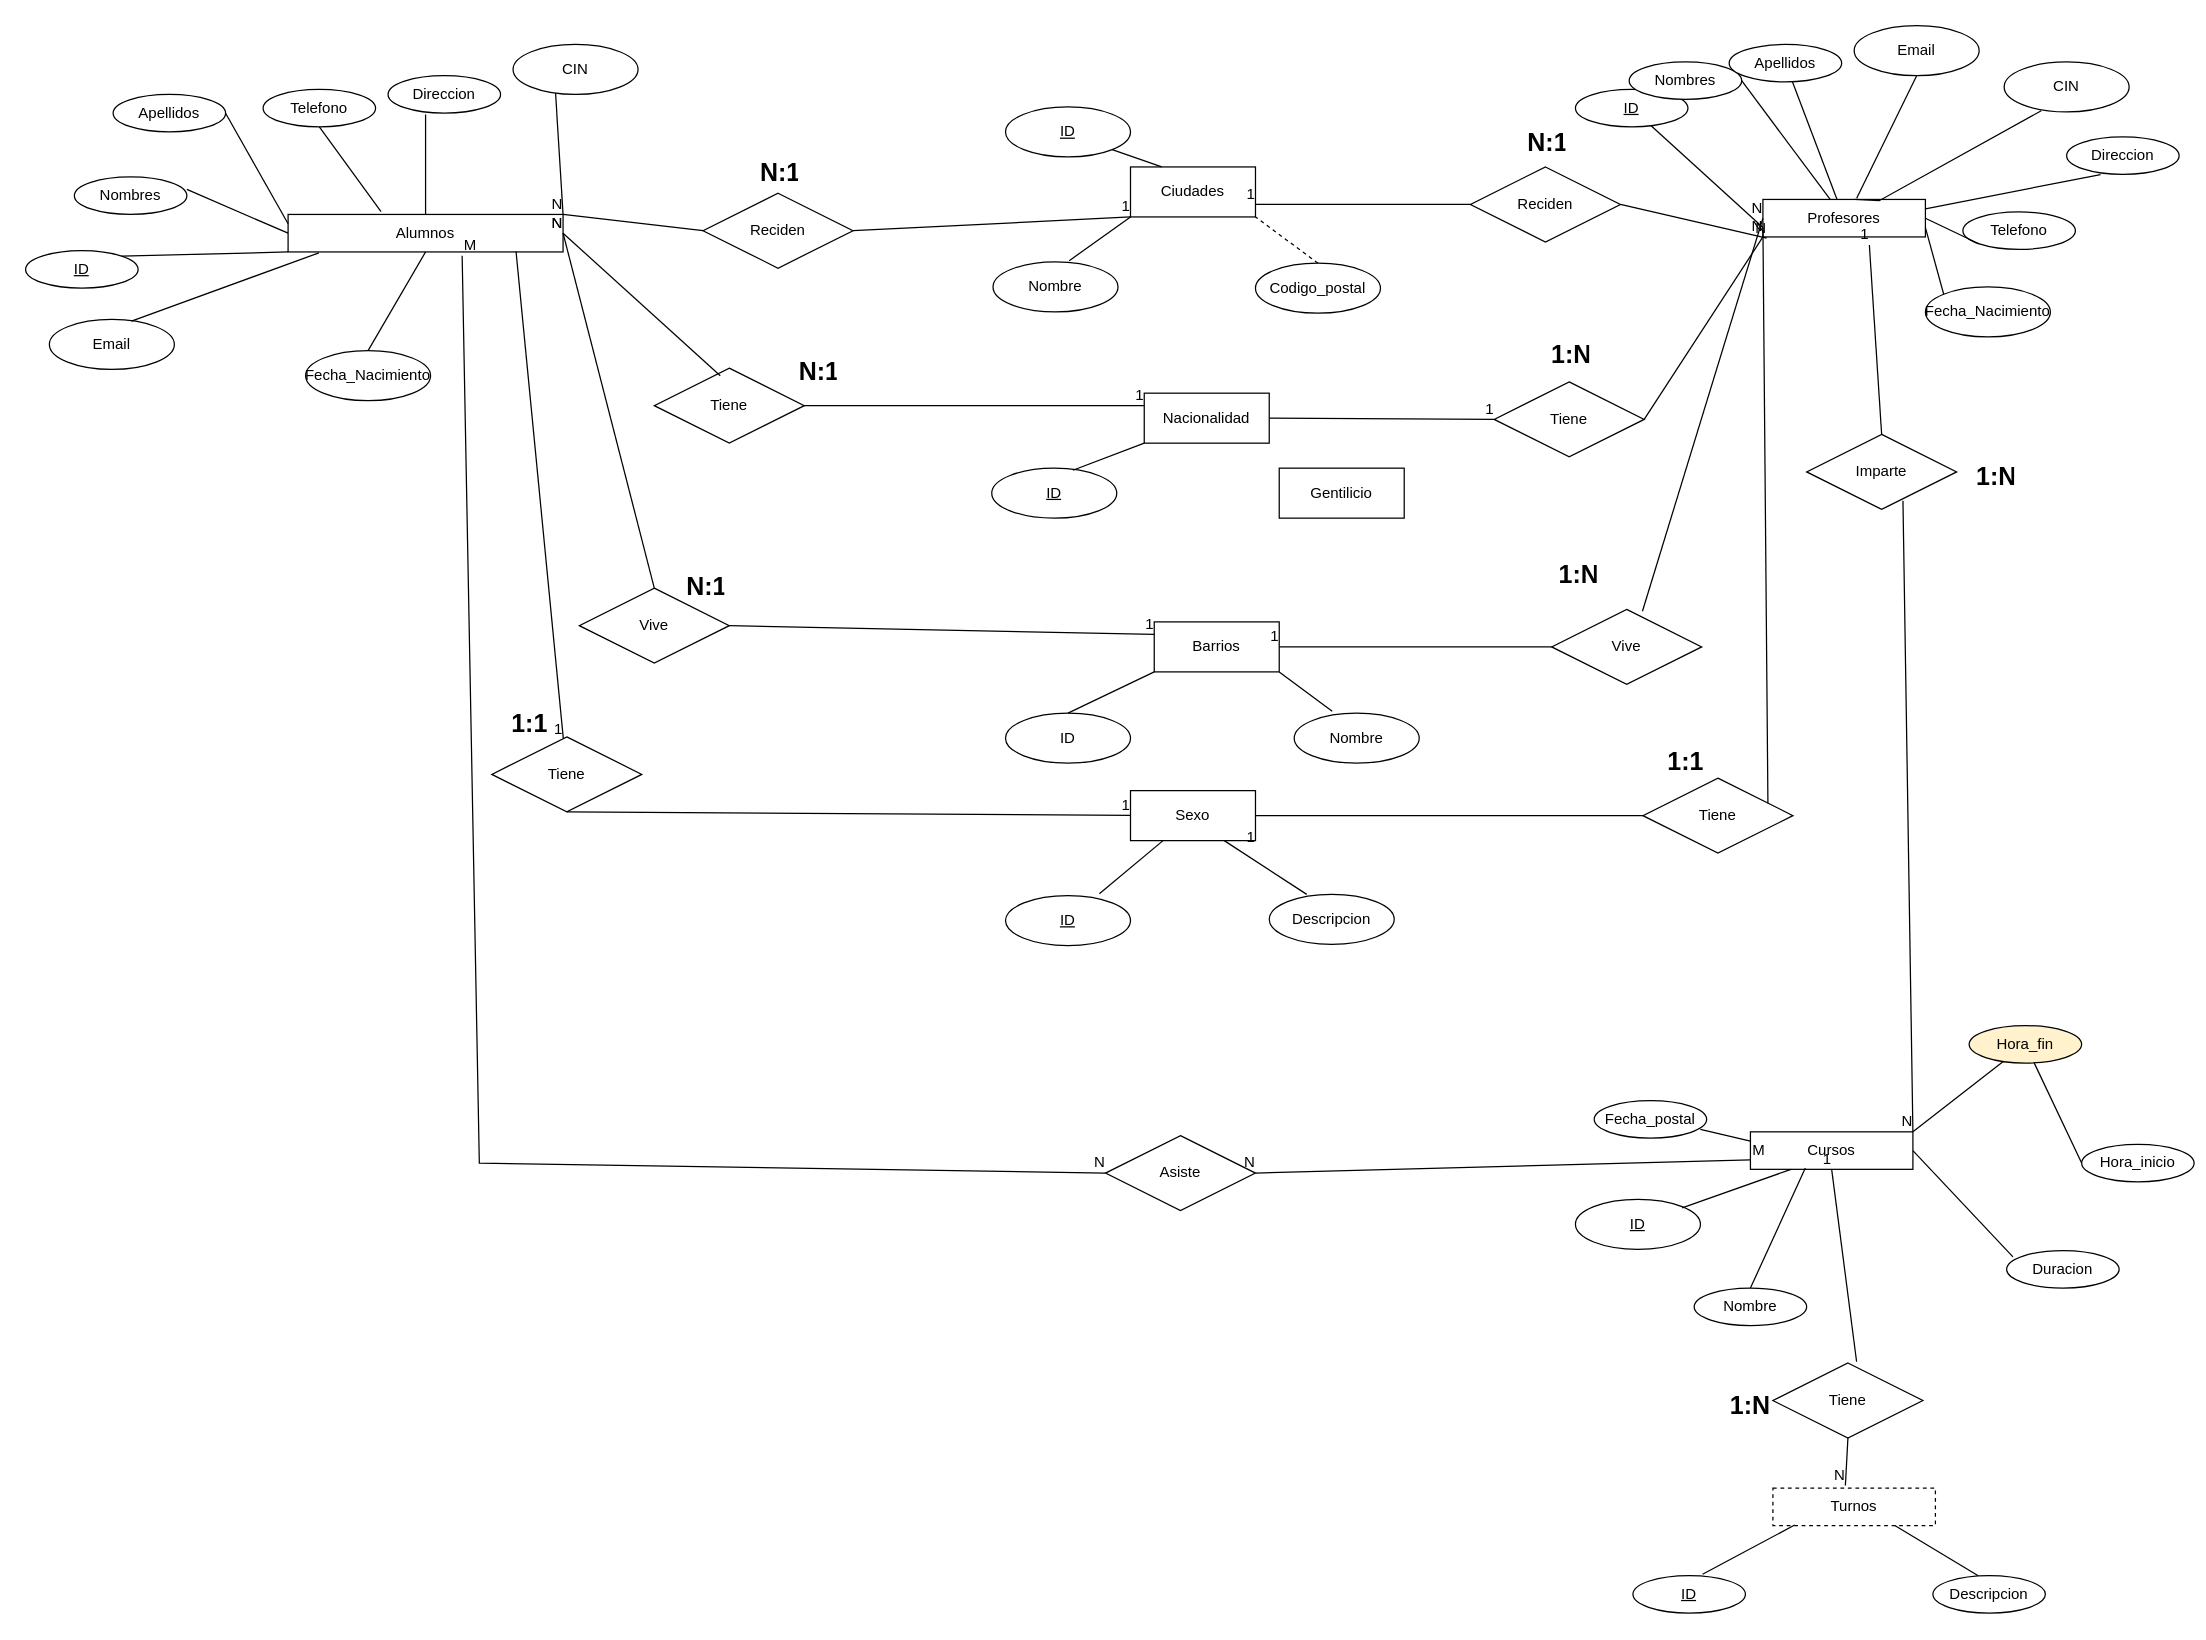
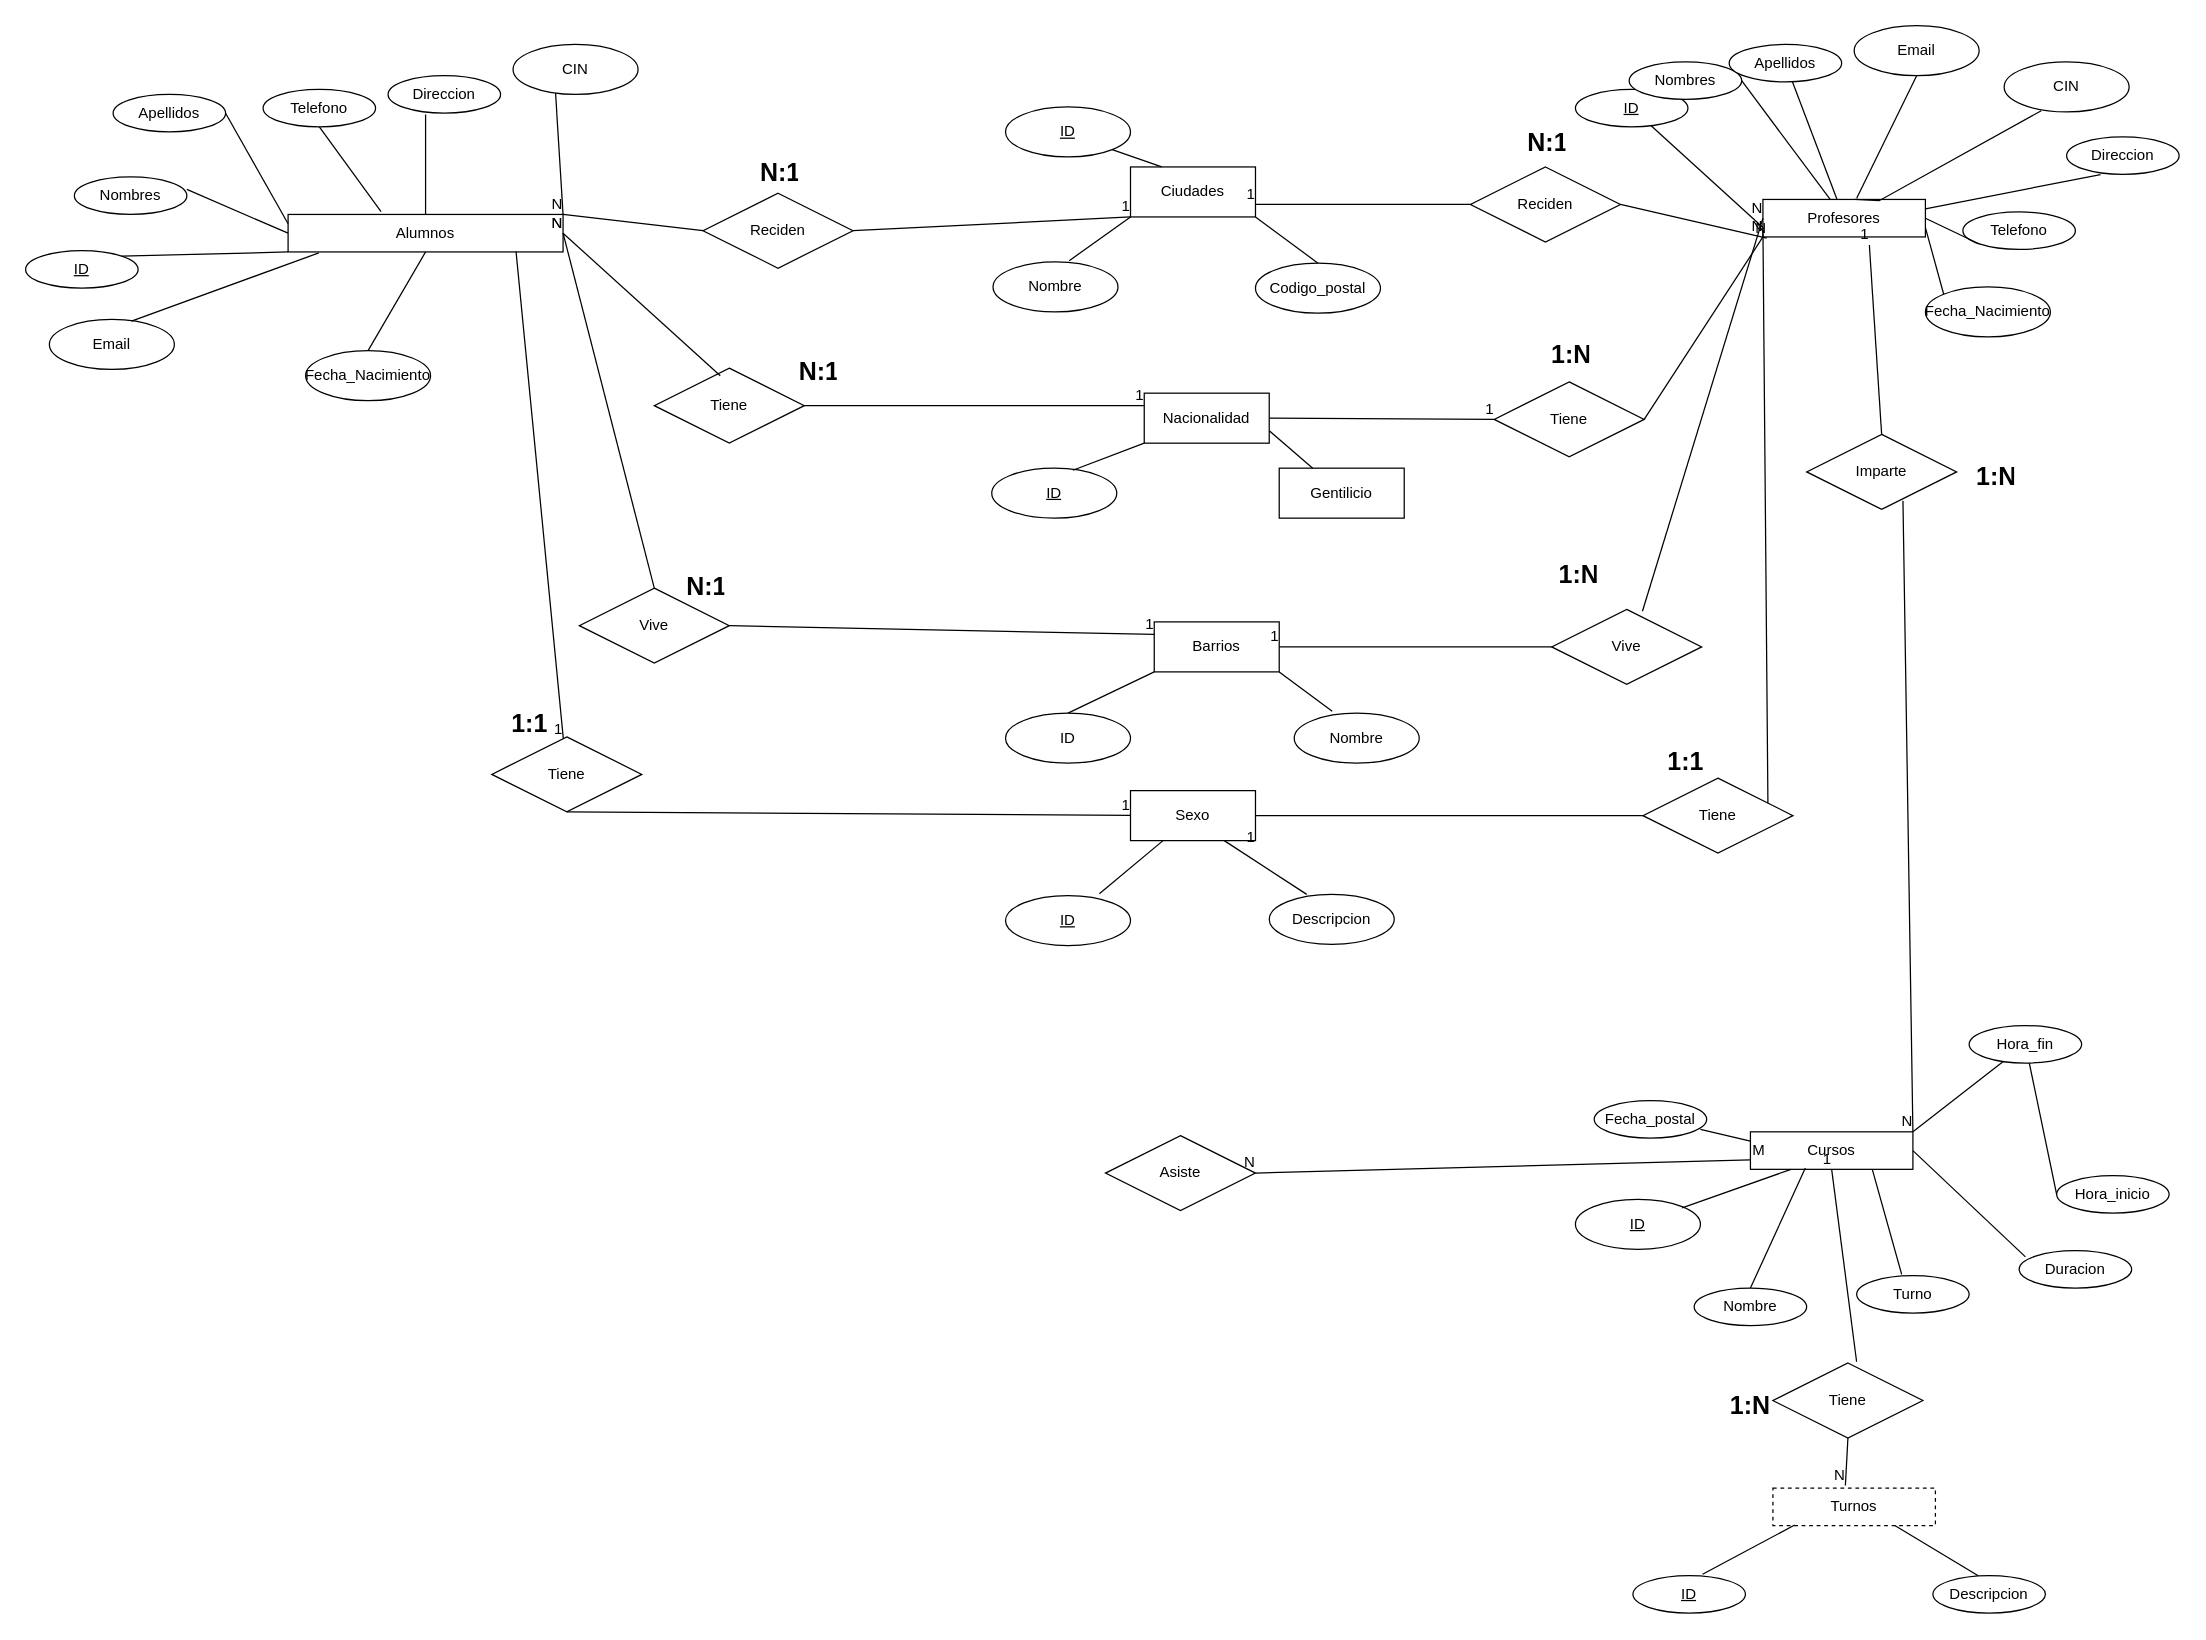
- <mxCell id="25" value="" style="endArrow=none;html=1;rounded=0;entryX=1;entryY=1;entryDx=0;entryDy=0;exitX=0.5;exitY=0;exitDx=0;exitDy=0;dashed=1;" parent="1" source="24" target="19" edge="1"><mxGeometry relative="1" as="geometry"><mxPoint x="833" y="193" as="sourcePoint" /><mxPoint x="903" y="143" as="targetPoint" /></mxGeometry></mxCell>
+ <mxCell id="25" value="" style="endArrow=none;html=1;rounded=0;entryX=1;entryY=1;entryDx=0;entryDy=0;exitX=0.5;exitY=0;exitDx=0;exitDy=0;" parent="1" source="24" target="19" edge="1"><mxGeometry relative="1" as="geometry"><mxPoint x="833" y="193" as="sourcePoint" /><mxPoint x="903" y="143" as="targetPoint" /></mxGeometry></mxCell>
+ <mxCell id="39" value="" style="endArrow=none;html=1;rounded=0;entryX=1;entryY=0.75;entryDx=0;entryDy=0;" parent="1" source="37" target="35" edge="1"><mxGeometry relative="1" as="geometry"><mxPoint x="816.9" y="401.18" as="sourcePoint" /><mxPoint x="862" y="349.5" as="targetPoint" /></mxGeometry></mxCell>
- <mxCell id="119" value="" style="endArrow=none;html=1;rounded=0;entryX=0;entryY=0.5;entryDx=0;entryDy=0;exitX=0.633;exitY=1.1;exitDx=0;exitDy=0;exitPerimeter=0;" edge="1" parent="1" source="2" target="118"><mxGeometry relative="1" as="geometry"><mxPoint x="393" y="210" as="sourcePoint" /><mxPoint x="693" y="430" as="targetPoint" /><Array as="points"><mxPoint x="383" y="930" /></Array></mxGeometry></mxCell>
- <mxCell id="120" value="M" style="resizable=0;html=1;align=left;verticalAlign=bottom;" connectable="0" vertex="1" parent="119"><mxGeometry x="-1" relative="1" as="geometry" /></mxCell>
- <mxCell id="121" value="N" style="resizable=0;html=1;align=right;verticalAlign=bottom;" connectable="0" vertex="1" parent="119"><mxGeometry x="1" relative="1" as="geometry" /></mxCell>
- <mxCell id="70" value="Hora_fin" style="ellipse;whiteSpace=wrap;html=1;align=center;fontStyle=0;fillColor=#fff2cc;" parent="1" vertex="1"><mxGeometry x="1575" y="820" width="90" height="30" as="geometry" /></mxCell>
+ <mxCell id="70" value="Hora_fin" style="ellipse;whiteSpace=wrap;html=1;align=center;fontStyle=0" parent="1" vertex="1"><mxGeometry x="1575" y="820" width="90" height="30" as="geometry" /></mxCell>
- <mxCell id="62" value="Hora_inicio" style="ellipse;whiteSpace=wrap;html=1;align=center;fontStyle=0" parent="1" vertex="1"><mxGeometry x="1665" y="915" width="90" height="30" as="geometry" /></mxCell>
+ <mxCell id="62" value="Hora_inicio" style="ellipse;whiteSpace=wrap;html=1;align=center;fontStyle=0" parent="1" vertex="1"><mxGeometry x="1645" y="940" width="90" height="30" as="geometry" /></mxCell>
+ <mxCell id="66" value="" style="endArrow=none;html=1;rounded=0;exitX=0.4;exitY=-0.033;exitDx=0;exitDy=0;entryX=0.75;entryY=1;entryDx=0;entryDy=0;exitPerimeter=0;" parent="1" source="61" target="57" edge="1"><mxGeometry relative="1" as="geometry"><mxPoint x="1420" y="1025" as="sourcePoint" /><mxPoint x="1485" y="940" as="targetPoint" /></mxGeometry></mxCell>
- <mxCell id="60" value="Duracion" style="ellipse;whiteSpace=wrap;html=1;align=center;fontStyle=0" parent="1" vertex="1"><mxGeometry x="1605" y="1000" width="90" height="30" as="geometry" /></mxCell>
+ <mxCell id="60" value="Duracion" style="ellipse;whiteSpace=wrap;html=1;align=center;fontStyle=0" parent="1" vertex="1"><mxGeometry x="1615" y="1000" width="90" height="30" as="geometry" /></mxCell>
+ <mxCell id="61" value="Turno" style="ellipse;whiteSpace=wrap;html=1;align=center;fontStyle=0" parent="1" vertex="1"><mxGeometry x="1485" y="1020" width="90" height="30" as="geometry" /></mxCell>
